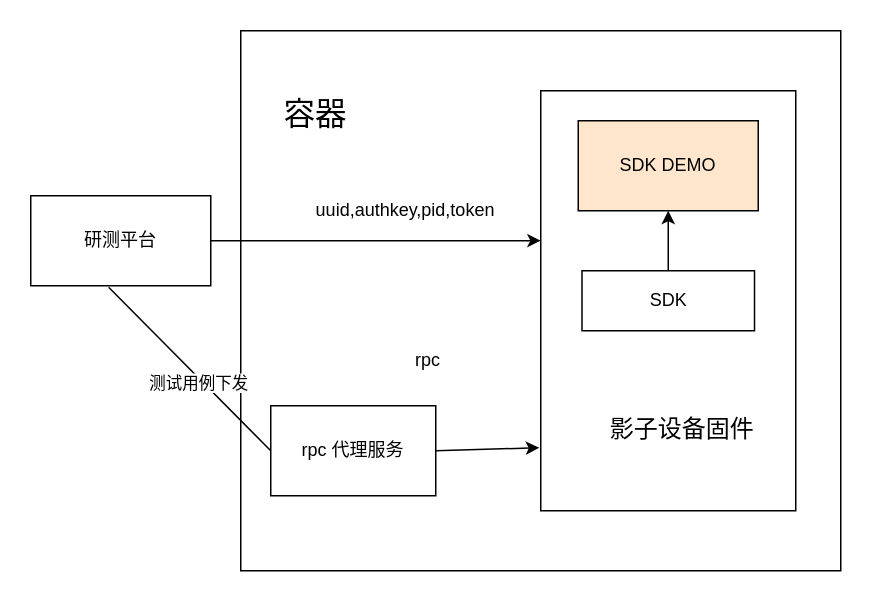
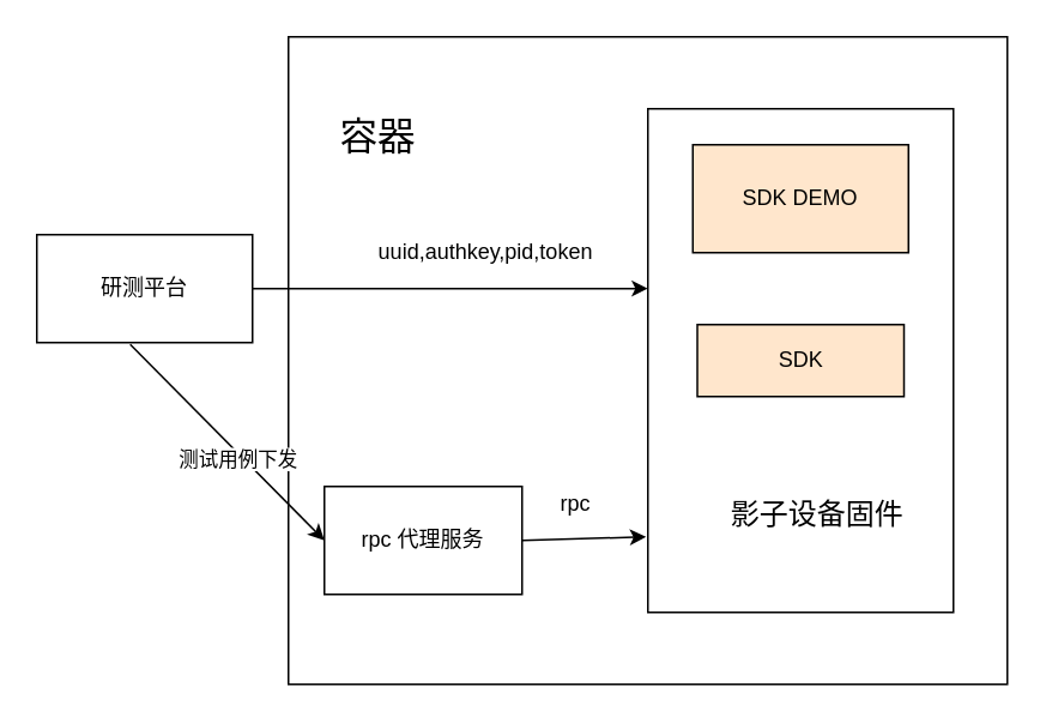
- <mxCell id="4" value="" style="edgeStyle=orthogonalEdgeStyle;rounded=0;orthogonalLoop=1;jettySize=auto;html=1;" edge="1" parent="1" source="5" target="6"><mxGeometry relative="1" as="geometry" /></mxCell>
- <mxCell id="5" value="SDK" style="rounded=0;whiteSpace=wrap;html=1;" vertex="1" parent="1"><mxGeometry x="387.5" y="180" width="115" height="40" as="geometry" /></mxCell>
+ <mxCell id="5" value="SDK" style="rounded=0;whiteSpace=wrap;html=1;fillColor=#ffe6cc;" vertex="1" parent="1"><mxGeometry x="387.5" y="180" width="115" height="40" as="geometry" /></mxCell>
- <mxCell id="12" value="rpc" style="text;html=1;strokeColor=none;fillColor=none;align=center;verticalAlign=middle;whiteSpace=wrap;rounded=0;" vertex="1" parent="1"><mxGeometry x="265" y="230" width="40" height="20" as="geometry" /></mxCell>
+ <mxCell id="12" value="rpc" style="text;html=1;strokeColor=none;fillColor=none;align=center;verticalAlign=middle;whiteSpace=wrap;rounded=0;" vertex="1" parent="1"><mxGeometry x="300" y="270" width="40" height="20" as="geometry" /></mxCell>
- <mxCell id="13" value="" style="endArrow=none;html=1;exitX=0.433;exitY=1.017;exitDx=0;exitDy=0;exitPerimeter=0;entryX=0;entryY=0.5;entryDx=0;entryDy=0;" edge="1" parent="1" source="7" target="10"><mxGeometry width="50" height="50" relative="1" as="geometry"><mxPoint x="420" y="180" as="sourcePoint" /><mxPoint x="470" y="130" as="targetPoint" /></mxGeometry></mxCell>
+ <mxCell id="13" value="" style="endArrow=classic;html=1;exitX=0.433;exitY=1.017;exitDx=0;exitDy=0;exitPerimeter=0;entryX=0;entryY=0.5;entryDx=0;entryDy=0;" edge="1" parent="1" source="7" target="10"><mxGeometry width="50" height="50" relative="1" as="geometry"><mxPoint x="420" y="180" as="sourcePoint" /><mxPoint x="470" y="130" as="targetPoint" /></mxGeometry></mxCell>
